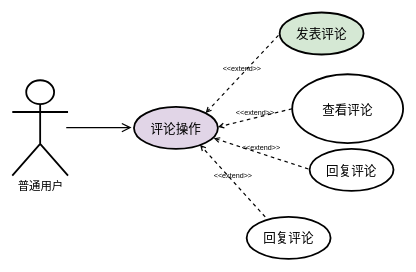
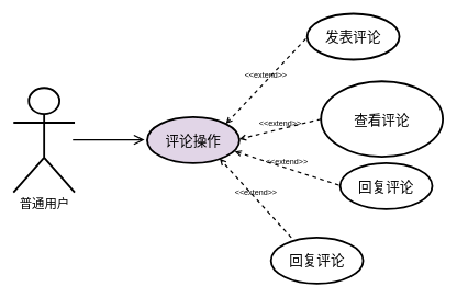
- <mxCell id="5" value="&lt;span style=&quot;font-size: 21px;&quot;&gt;发表评论&lt;/span&gt;" style="ellipse;whiteSpace=wrap;html=1;strokeWidth=3;fillColor=#d5e8d4;" vertex="1" parent="1"><mxGeometry x="466" y="20" width="140" height="70" as="geometry" /></mxCell>
+ <mxCell id="5" value="&lt;span style=&quot;font-size: 21px;&quot;&gt;发表评论&lt;/span&gt;" style="ellipse;whiteSpace=wrap;html=1;strokeWidth=3;" vertex="1" parent="1"><mxGeometry x="466" y="20" width="140" height="70" as="geometry" /></mxCell>
